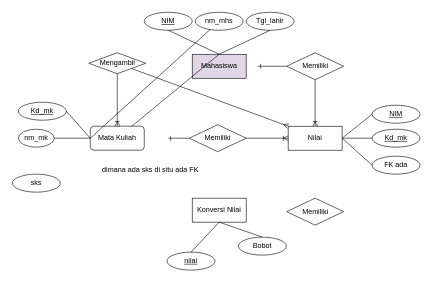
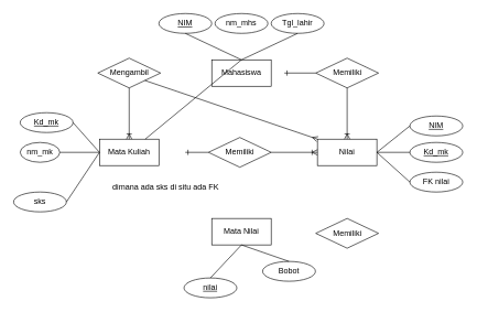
- <mxCell id="28" value="Mengambil" style="shape=rhombus;perimeter=rhombusPerimeter;whiteSpace=wrap;html=1;align=center;" vertex="1" parent="1"><mxGeometry x="147.5" y="87.5" width="95" height="35" as="geometry" /></mxCell>
+ <mxCell id="28" value="Mengambil" style="shape=rhombus;perimeter=rhombusPerimeter;whiteSpace=wrap;html=1;align=center;" vertex="1" parent="1"><mxGeometry x="147.5" y="87.5" width="95" height="45" as="geometry" /></mxCell>
- <mxCell id="2" value="Mahasiswa" style="whiteSpace=wrap;html=1;fillColor=#e1d5e7;" vertex="1" parent="1"><mxGeometry x="320" y="90" width="90" height="40" as="geometry" /></mxCell>
+ <mxCell id="2" value="Mahasiswa" style="whiteSpace=wrap;html=1;" vertex="1" parent="1"><mxGeometry x="320" y="90" width="90" height="40" as="geometry" /></mxCell>
- <mxCell id="27" value="" style="endArrow=none;html=1;rounded=0;exitX=0;exitY=0.5;exitDx=0;exitDy=0;" edge="1" parent="1" source="3" target="7"><mxGeometry width="50" height="50" relative="1" as="geometry"><mxPoint x="160" y="240" as="sourcePoint" /><mxPoint x="120" y="240" as="targetPoint" /></mxGeometry></mxCell>
+ <mxCell id="27" value="" style="endArrow=none;html=1;rounded=0;entryX=1;entryY=0.5;entryDx=0;entryDy=0;exitX=0;exitY=0.5;exitDx=0;exitDy=0;" edge="1" parent="1" source="3" target="11"><mxGeometry width="50" height="50" relative="1" as="geometry"><mxPoint x="160" y="240" as="sourcePoint" /><mxPoint x="120" y="240" as="targetPoint" /></mxGeometry></mxCell>
- <mxCell id="3" value="Mata Kuliah" style="whiteSpace=wrap;html=1;rounded=1;" vertex="1" parent="1"><mxGeometry x="150" y="210" width="90" height="40" as="geometry" /></mxCell>
+ <mxCell id="3" value="Mata Kuliah" style="whiteSpace=wrap;html=1;" vertex="1" parent="1"><mxGeometry x="150" y="210" width="90" height="40" as="geometry" /></mxCell>
- <mxCell id="15" value="FK ada" style="ellipse;whiteSpace=wrap;html=1;align=center;" vertex="1" parent="1"><mxGeometry x="620" y="260" width="80" height="30" as="geometry" /></mxCell>
+ <mxCell id="15" value="FK nilai" style="ellipse;whiteSpace=wrap;html=1;align=center;" vertex="1" parent="1"><mxGeometry x="620" y="260" width="80" height="30" as="geometry" /></mxCell>
- <mxCell id="5" value="Konversi Nilai" style="whiteSpace=wrap;html=1;" vertex="1" parent="1"><mxGeometry x="320" y="330" width="90" height="40" as="geometry" /></mxCell>
+ <mxCell id="5" value="Mata Nilai" style="whiteSpace=wrap;html=1;" vertex="1" parent="1"><mxGeometry x="320" y="330" width="90" height="40" as="geometry" /></mxCell>
